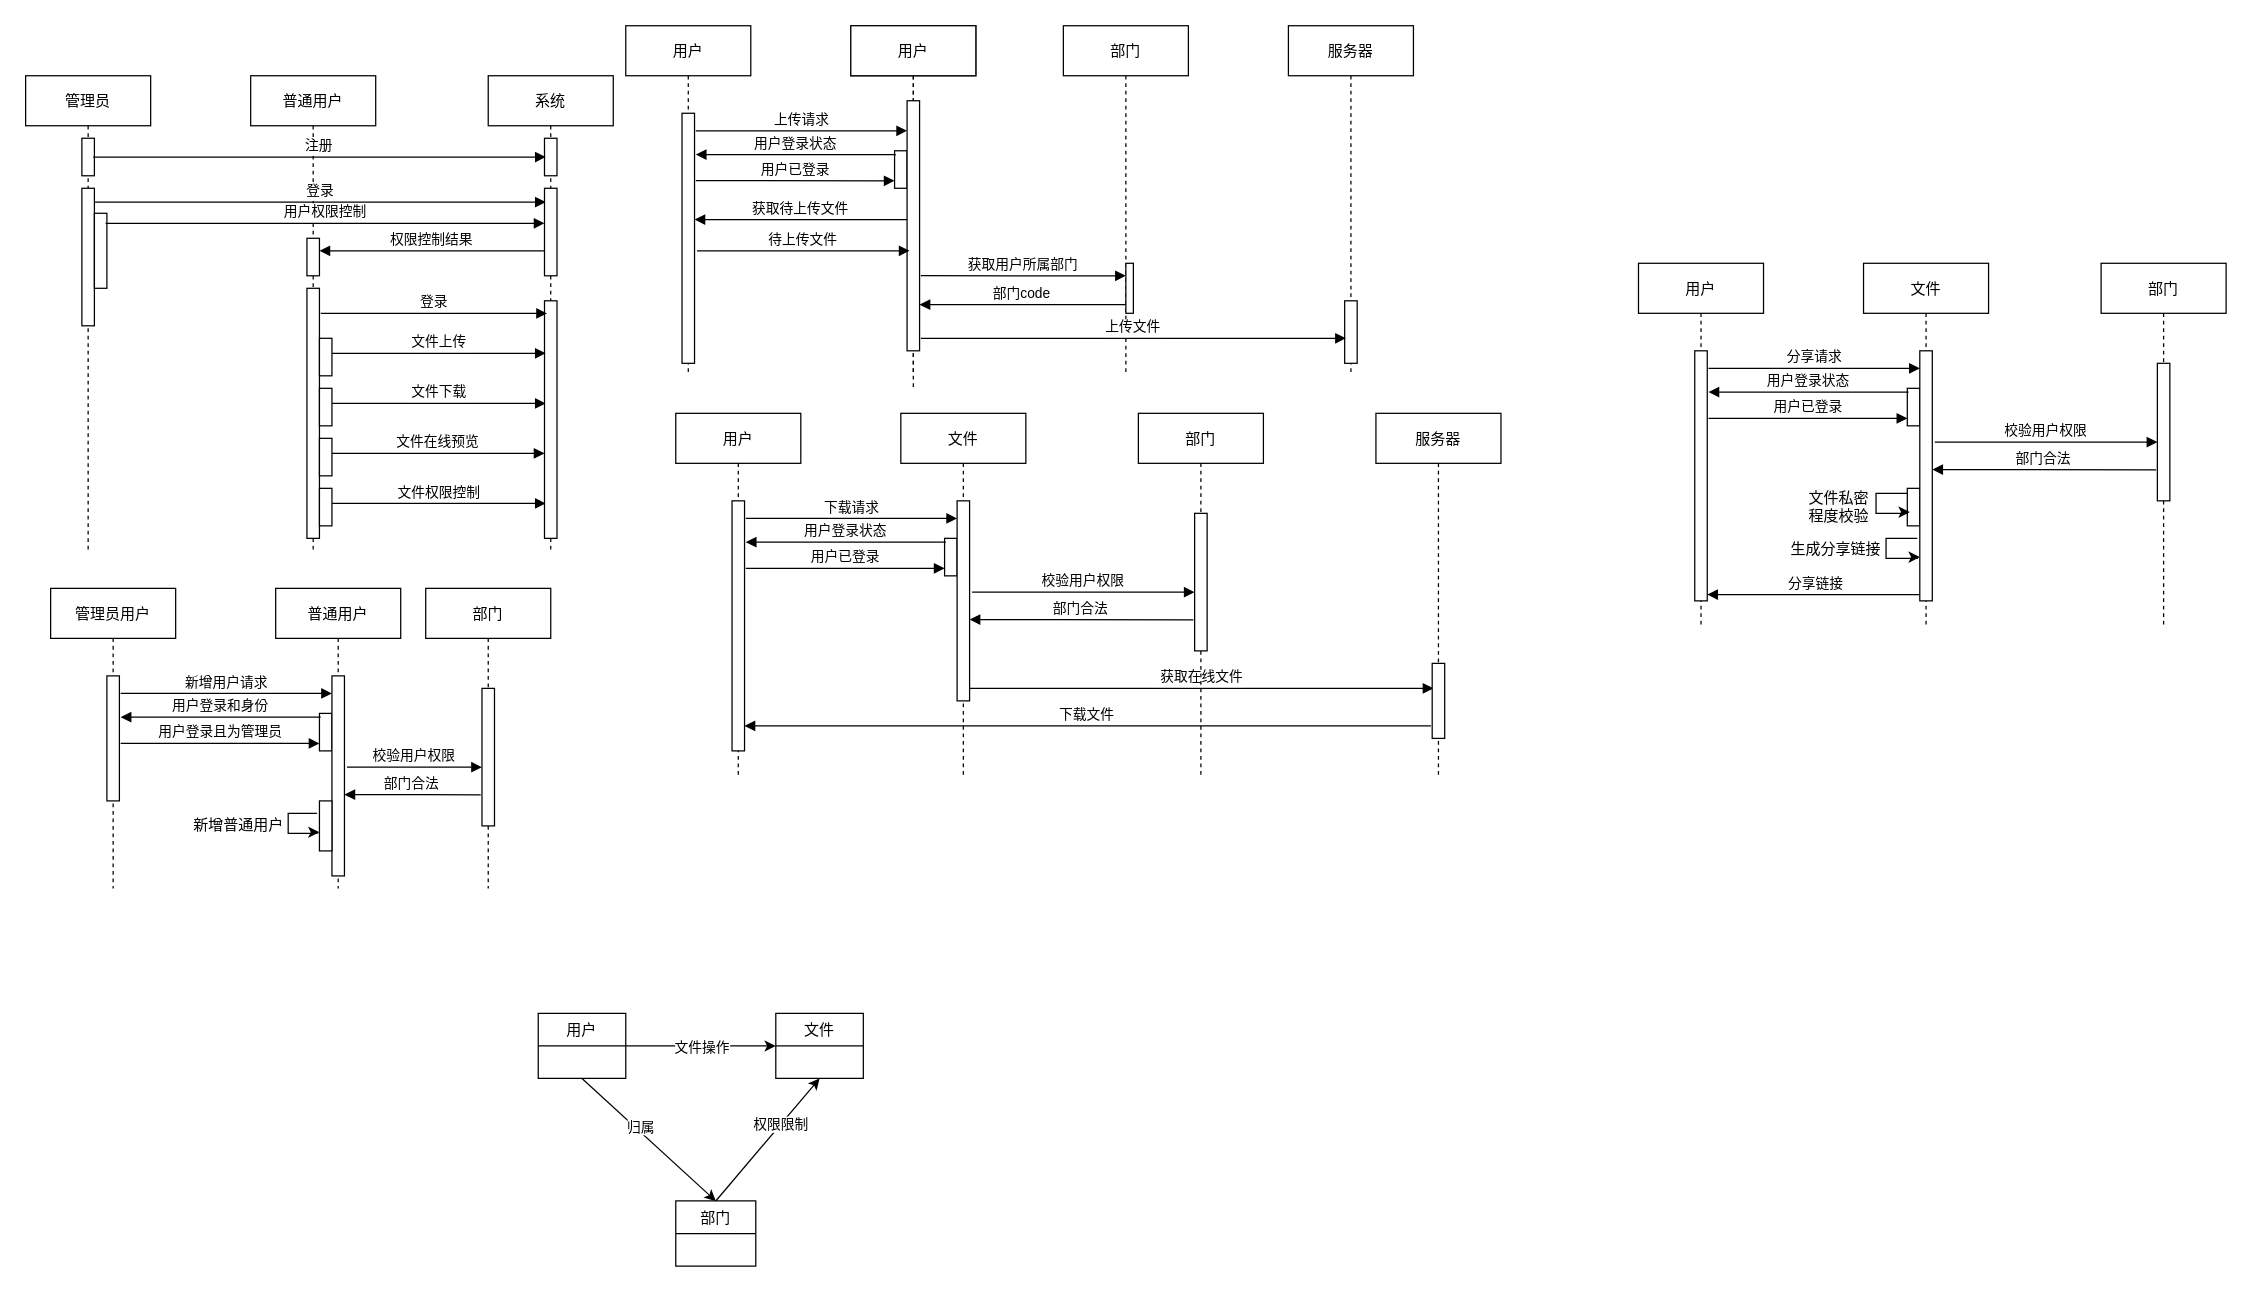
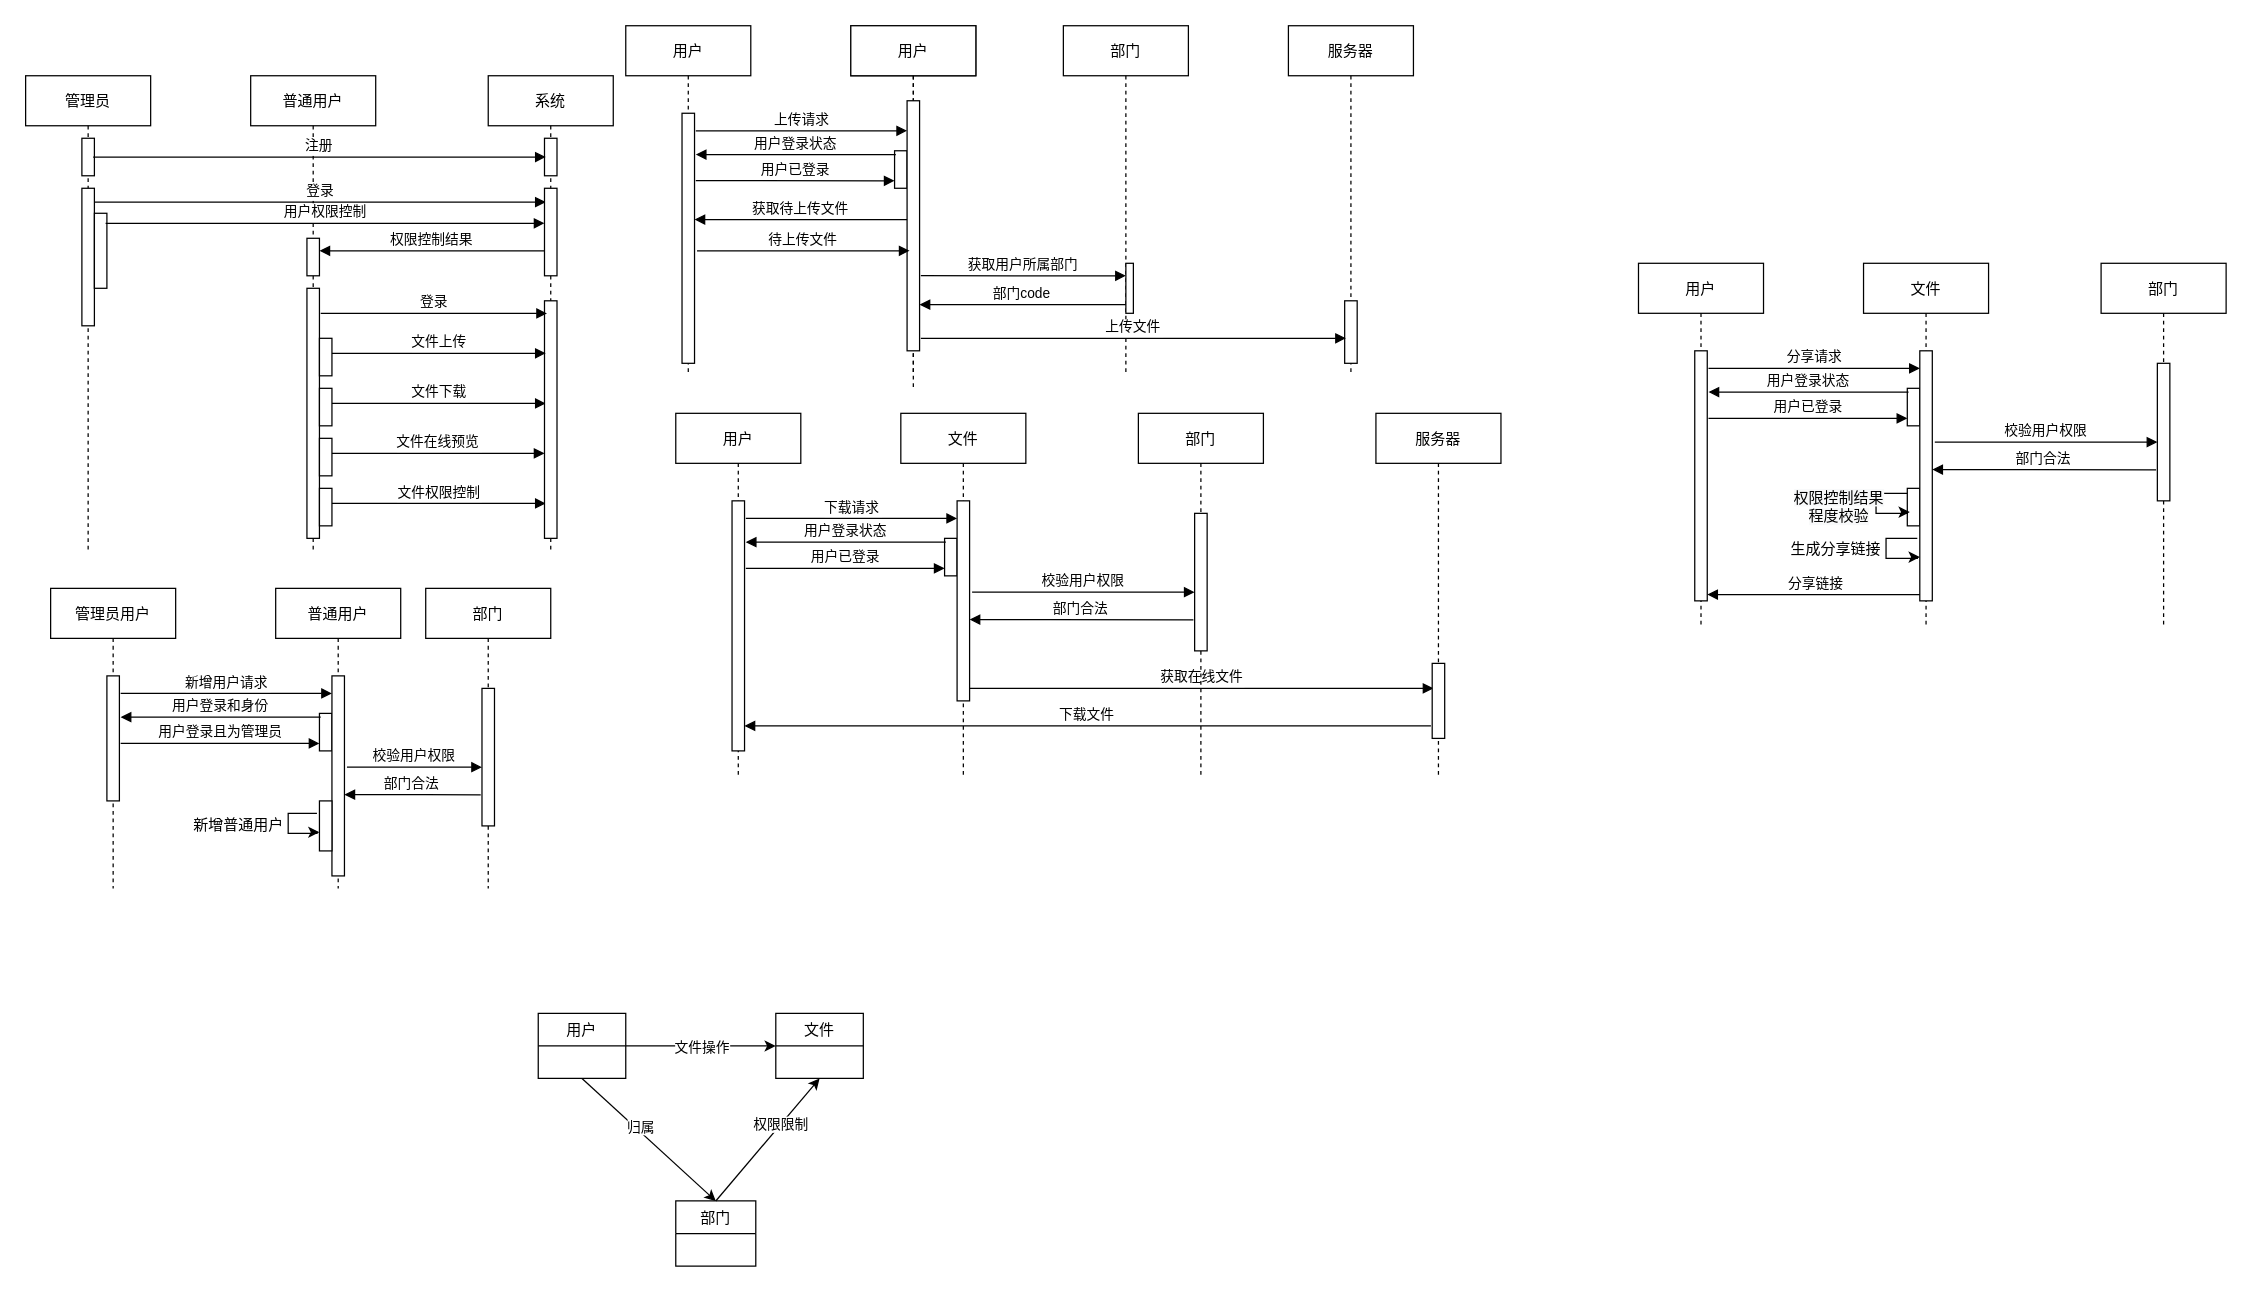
- <mxCell id="76" value="&#10;&#10;&lt;span style=&quot;color: rgb(0, 0, 0); font-family: helvetica; font-size: 12px; font-style: normal; font-weight: 400; letter-spacing: normal; text-align: center; text-indent: 0px; text-transform: none; word-spacing: 0px; background-color: rgb(248, 249, 250); display: inline; float: none;&quot;&gt;文件私密&lt;/span&gt;&lt;br style=&quot;color: rgb(0, 0, 0); font-family: helvetica; font-size: 12px; font-style: normal; font-weight: 400; letter-spacing: normal; text-align: center; text-indent: 0px; text-transform: none; word-spacing: 0px; background-color: rgb(248, 249, 250);&quot;&gt;&lt;span style=&quot;color: rgb(0, 0, 0); font-family: helvetica; font-size: 12px; font-style: normal; font-weight: 400; letter-spacing: normal; text-align: center; text-indent: 0px; text-transform: none; word-spacing: 0px; background-color: rgb(248, 249, 250); display: inline; float: none;&quot;&gt;程度校验&lt;/span&gt;&#10;&#10;" style="text;html=1;align=center;verticalAlign=middle;resizable=0;points=[];autosize=1;strokeColor=none;fillColor=none;" parent="1" vertex="1"><mxGeometry x="1440" y="365" width="60" height="80" as="geometry" /></mxCell>
+ <mxCell id="76" value="&#10;&#10;&lt;span style=&quot;color: rgb(0, 0, 0); font-family: helvetica; font-size: 12px; font-style: normal; font-weight: 400; letter-spacing: normal; text-align: center; text-indent: 0px; text-transform: none; word-spacing: 0px; background-color: rgb(248, 249, 250); display: inline; float: none;&quot;&gt;权限控制结果&lt;/span&gt;&lt;br style=&quot;color: rgb(0, 0, 0); font-family: helvetica; font-size: 12px; font-style: normal; font-weight: 400; letter-spacing: normal; text-align: center; text-indent: 0px; text-transform: none; word-spacing: 0px; background-color: rgb(248, 249, 250);&quot;&gt;&lt;span style=&quot;color: rgb(0, 0, 0); font-family: helvetica; font-size: 12px; font-style: normal; font-weight: 400; letter-spacing: normal; text-align: center; text-indent: 0px; text-transform: none; word-spacing: 0px; background-color: rgb(248, 249, 250); display: inline; float: none;&quot;&gt;程度校验&lt;/span&gt;&#10;&#10;" style="text;html=1;align=center;verticalAlign=middle;resizable=0;points=[];autosize=1;strokeColor=none;fillColor=none;" parent="1" vertex="1"><mxGeometry x="1440" y="365" width="60" height="80" as="geometry" /></mxCell>
